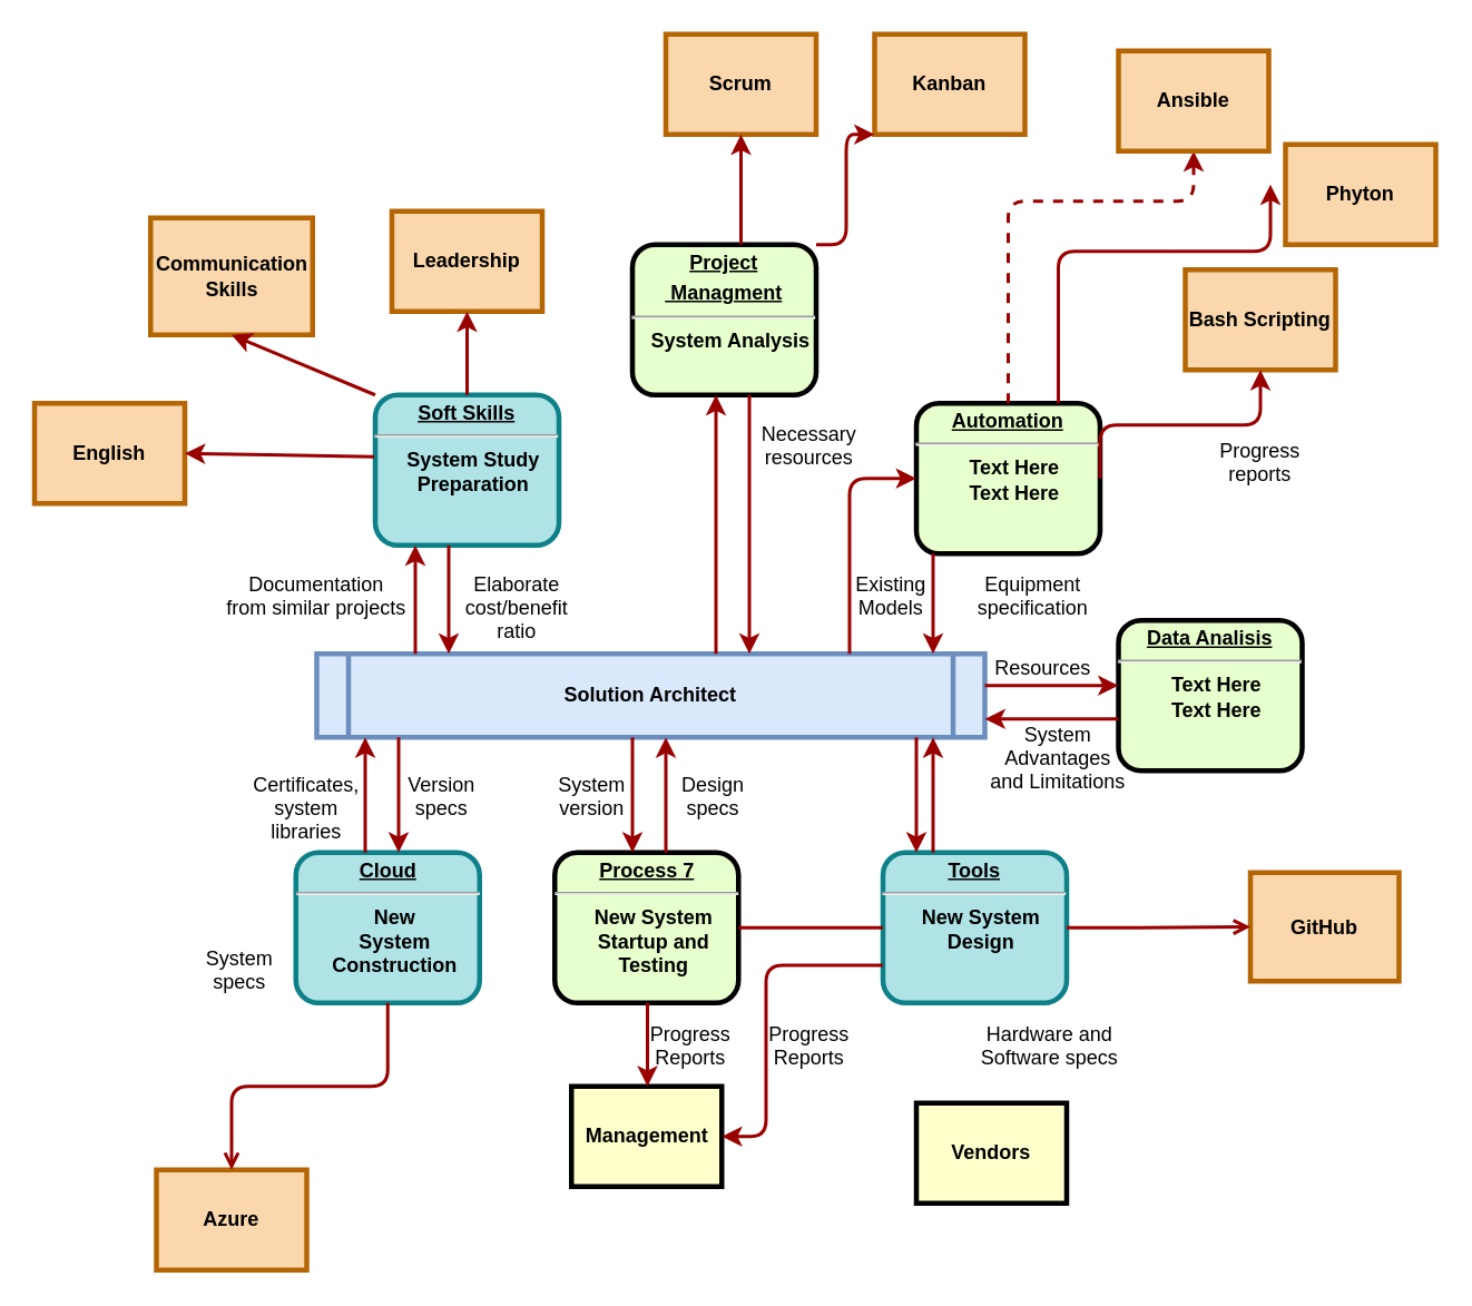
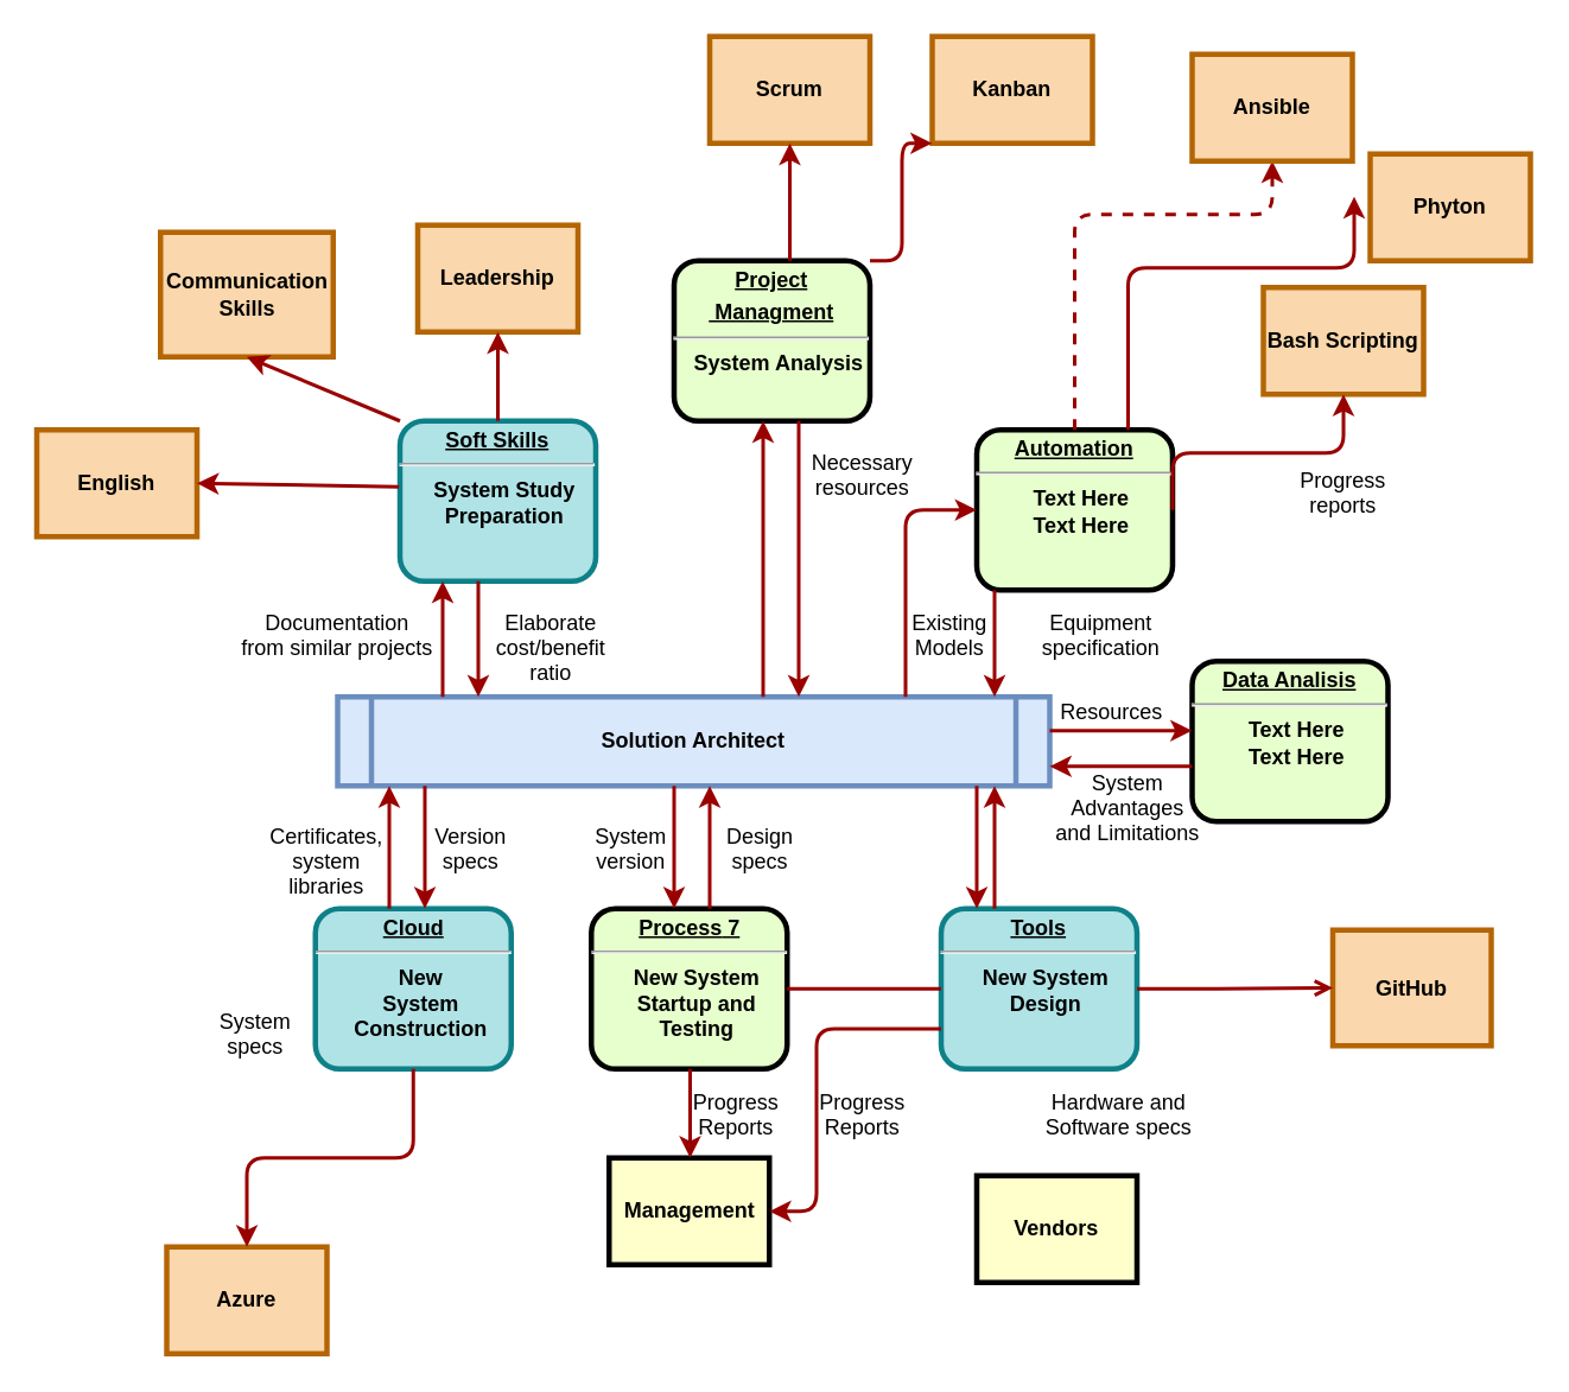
- <mxCell id="45" value="" style="edgeStyle=elbowEdgeStyle;elbow=vertical;strokeColor=#990000;strokeWidth=2;endArrow=open;" parent="1" source="10" target="13" edge="1"><mxGeometry width="100" height="100" relative="1" as="geometry"><mxPoint x="58" y="740" as="sourcePoint" /><mxPoint x="158" y="640" as="targetPoint" /></mxGeometry></mxCell>
+ <mxCell id="45" value="" style="edgeStyle=elbowEdgeStyle;elbow=vertical;strokeColor=#990000;strokeWidth=2" parent="1" source="10" target="13" edge="1"><mxGeometry width="100" height="100" relative="1" as="geometry"><mxPoint x="58" y="740" as="sourcePoint" /><mxPoint x="158" y="640" as="targetPoint" /></mxGeometry></mxCell>
